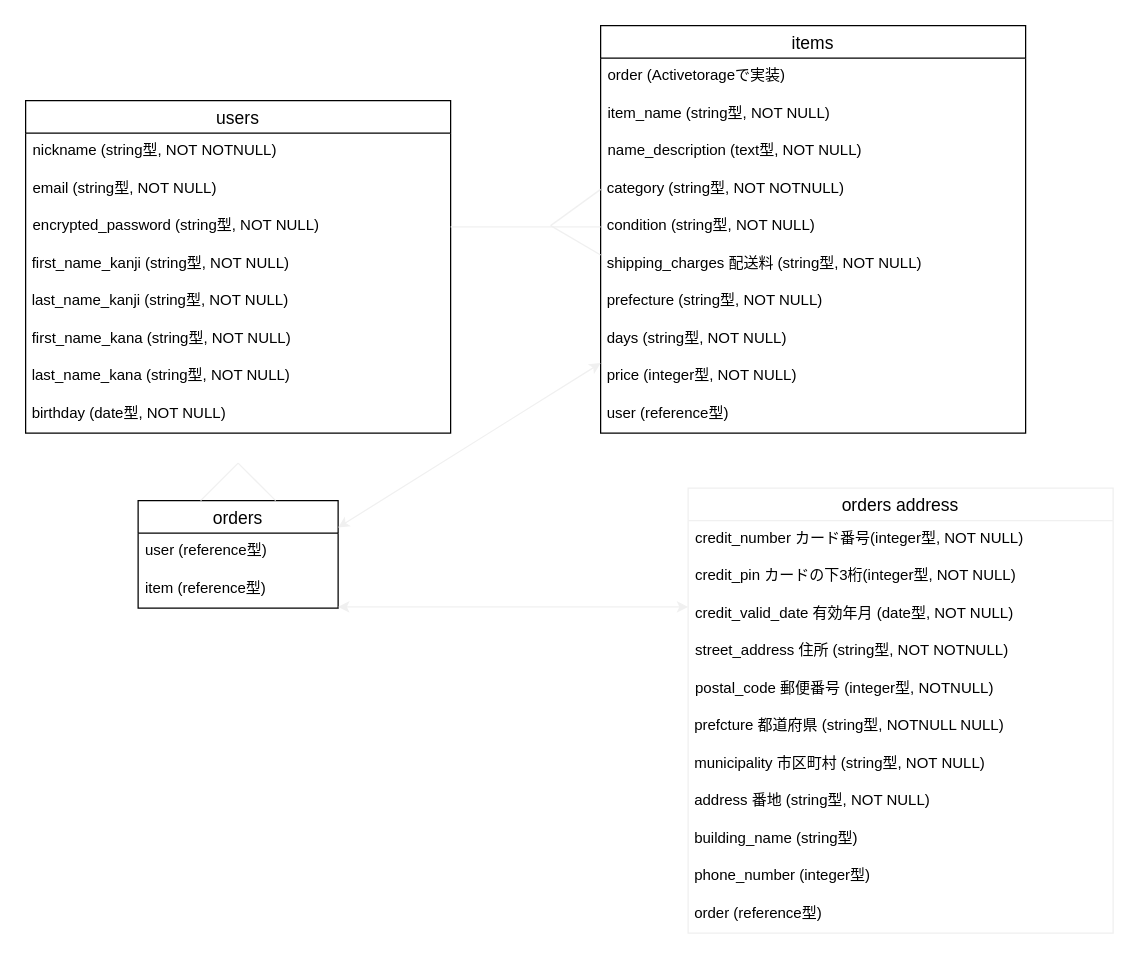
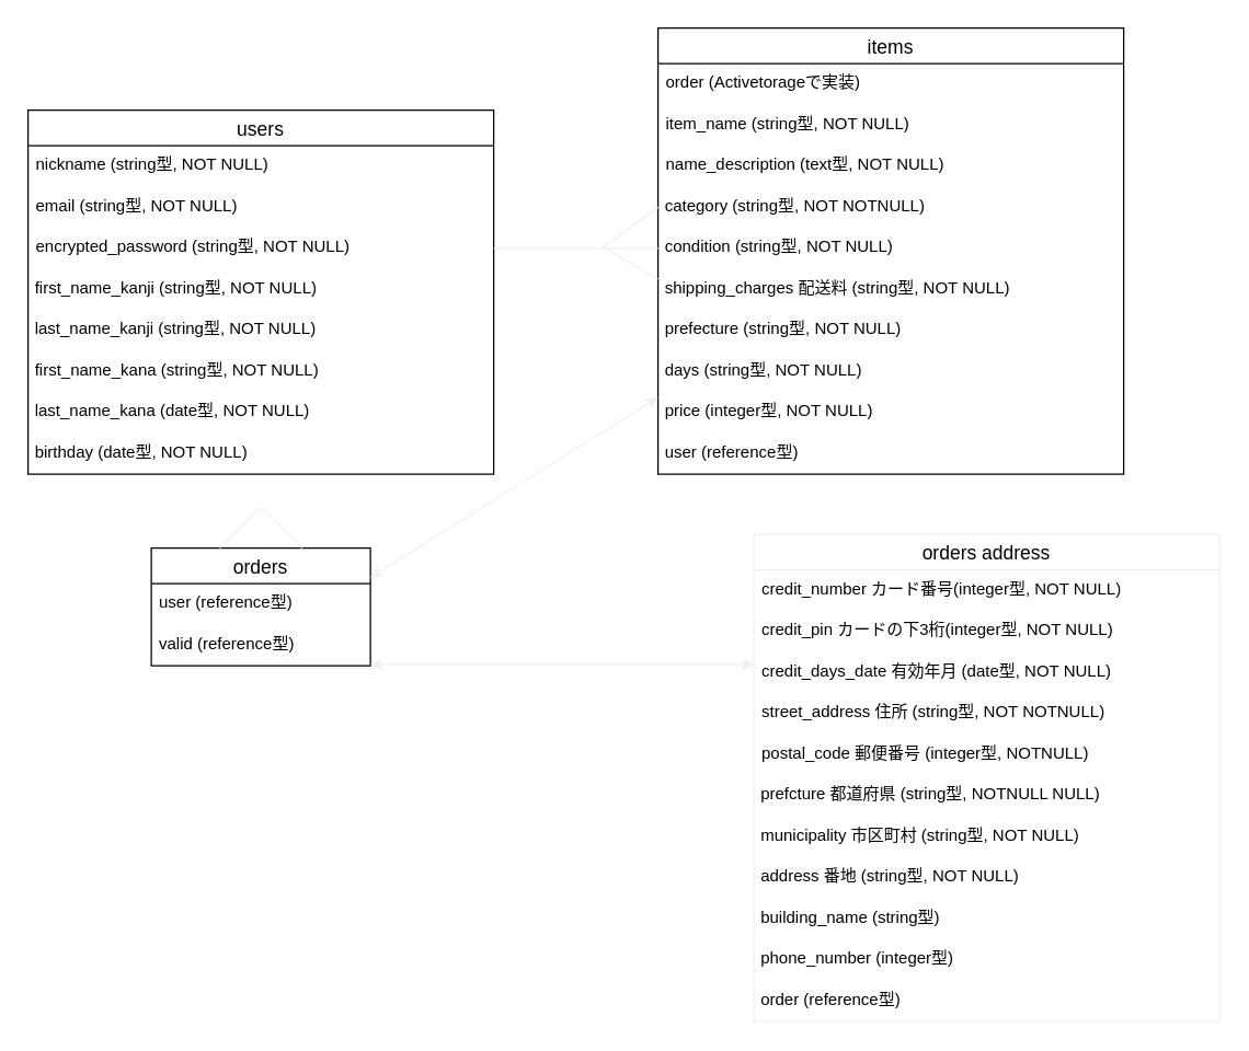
- <mxCell id="3" value="nickname (string型, NOT NOTNULL)&#10;　　" style="text;strokeColor=none;fillColor=none;spacingLeft=4;spacingRight=4;overflow=hidden;rotatable=0;points=[[0,0.5],[1,0.5]];portConstraint=eastwest;fontSize=12;" vertex="1" parent="2"><mxGeometry y="26" width="340" height="30" as="geometry" /></mxCell>
+ <mxCell id="3" value="nickname (string型, NOT NULL)&#10;　　" style="text;strokeColor=none;fillColor=none;spacingLeft=4;spacingRight=4;overflow=hidden;rotatable=0;points=[[0,0.5],[1,0.5]];portConstraint=eastwest;fontSize=12;" vertex="1" parent="2"><mxGeometry y="26" width="340" height="30" as="geometry" /></mxCell>
- <mxCell id="9" value=" last_name_kana (string型, NOT NULL)" style="rounded=0;fillColor=none;align=left;verticalAlign=top;strokeColor=none;" vertex="1" parent="2"><mxGeometry y="206" width="340" height="30" as="geometry" /></mxCell>
+ <mxCell id="9" value=" last_name_kana (date型, NOT NULL)" style="rounded=0;fillColor=none;align=left;verticalAlign=top;strokeColor=none;" vertex="1" parent="2"><mxGeometry y="206" width="340" height="30" as="geometry" /></mxCell>
- <mxCell id="13" value="item (reference型)" style="text;strokeColor=none;fillColor=none;spacingLeft=4;spacingRight=4;overflow=hidden;rotatable=0;points=[[0,0.5],[1,0.5]];portConstraint=eastwest;fontSize=12;" vertex="1" parent="11"><mxGeometry y="56" width="160" height="30" as="geometry" /></mxCell>
+ <mxCell id="13" value="valid (reference型)" style="text;strokeColor=none;fillColor=none;spacingLeft=4;spacingRight=4;overflow=hidden;rotatable=0;points=[[0,0.5],[1,0.5]];portConstraint=eastwest;fontSize=12;" vertex="1" parent="11"><mxGeometry y="56" width="160" height="30" as="geometry" /></mxCell>
- <mxCell id="28" value="credit_valid_date 有効年月 (date型, NOT NULL)&#10;&#10;" style="text;strokeColor=none;fillColor=none;spacingLeft=4;spacingRight=4;overflow=hidden;rotatable=0;points=[[0,0.5],[1,0.5]];portConstraint=eastwest;fontSize=12;" vertex="1" parent="25"><mxGeometry y="86" width="340" height="30" as="geometry" /></mxCell>
+ <mxCell id="28" value="credit_days_date 有効年月 (date型, NOT NULL)&#10;&#10;" style="text;strokeColor=none;fillColor=none;spacingLeft=4;spacingRight=4;overflow=hidden;rotatable=0;points=[[0,0.5],[1,0.5]];portConstraint=eastwest;fontSize=12;" vertex="1" parent="25"><mxGeometry y="86" width="340" height="30" as="geometry" /></mxCell>
